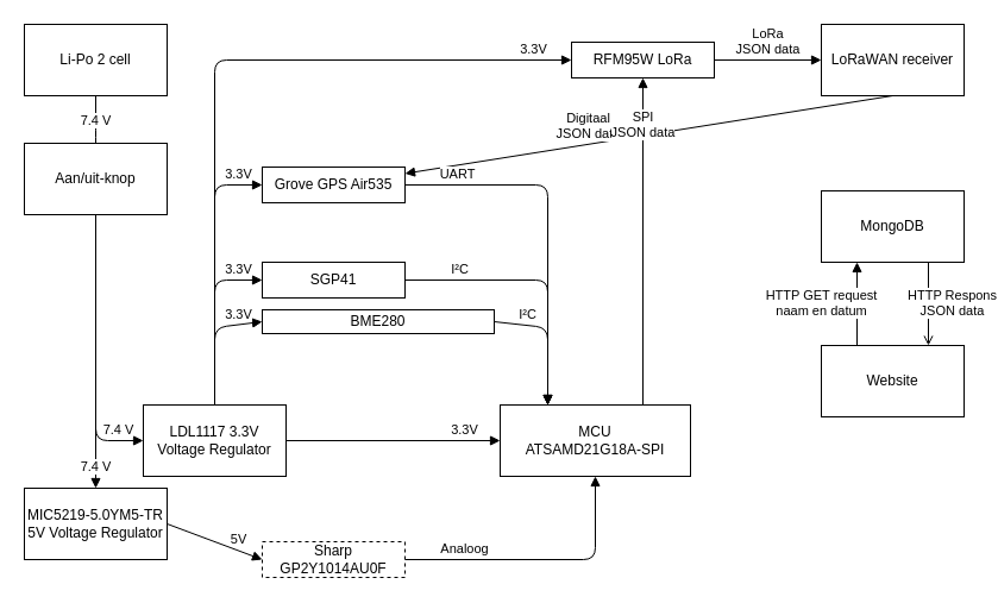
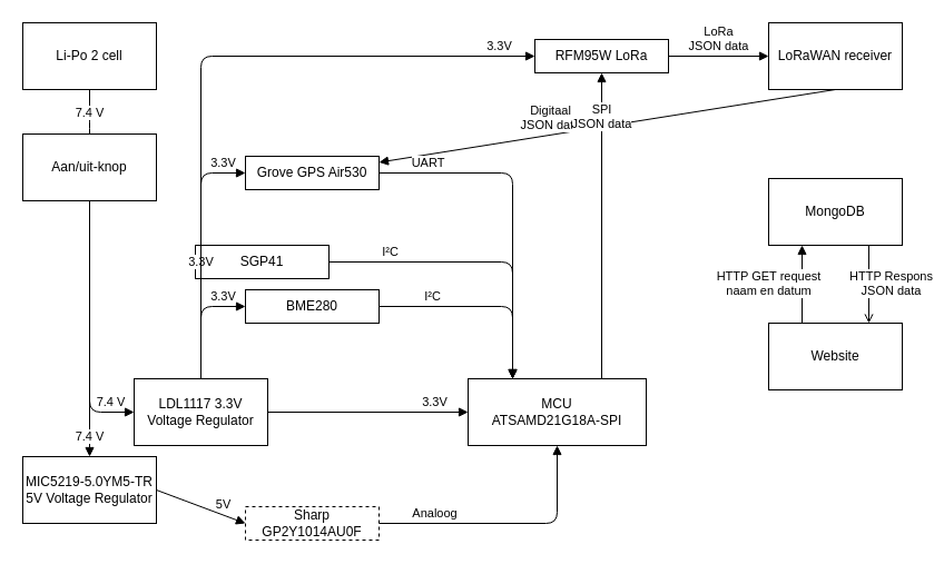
- <mxCell id="25" value="Grove GPS Air535" style="rounded=0;whiteSpace=wrap;html=1;" parent="1" vertex="1"><mxGeometry x="220" y="140" width="120" height="30" as="geometry" /></mxCell>
+ <mxCell id="25" value="Grove GPS Air530" style="rounded=0;whiteSpace=wrap;html=1;" parent="1" vertex="1"><mxGeometry x="220" y="140" width="120" height="30" as="geometry" /></mxCell>
- <mxCell id="6" value="SGP41" style="rounded=0;whiteSpace=wrap;html=1;" parent="1" vertex="1"><mxGeometry x="220" y="220" width="120" height="30" as="geometry" /></mxCell>
+ <mxCell id="6" value="SGP41" style="rounded=0;whiteSpace=wrap;html=1;" parent="1" vertex="1"><mxGeometry x="175" y="220" width="120" height="30" as="geometry" /></mxCell>
- <mxCell id="7" value="BME280" style="rounded=0;whiteSpace=wrap;html=1;" parent="1" vertex="1"><mxGeometry x="220" y="260" width="195" height="20" as="geometry" /></mxCell>
+ <mxCell id="7" value="BME280" style="rounded=0;whiteSpace=wrap;html=1;" parent="1" vertex="1"><mxGeometry x="220" y="260" width="120" height="30" as="geometry" /></mxCell>
